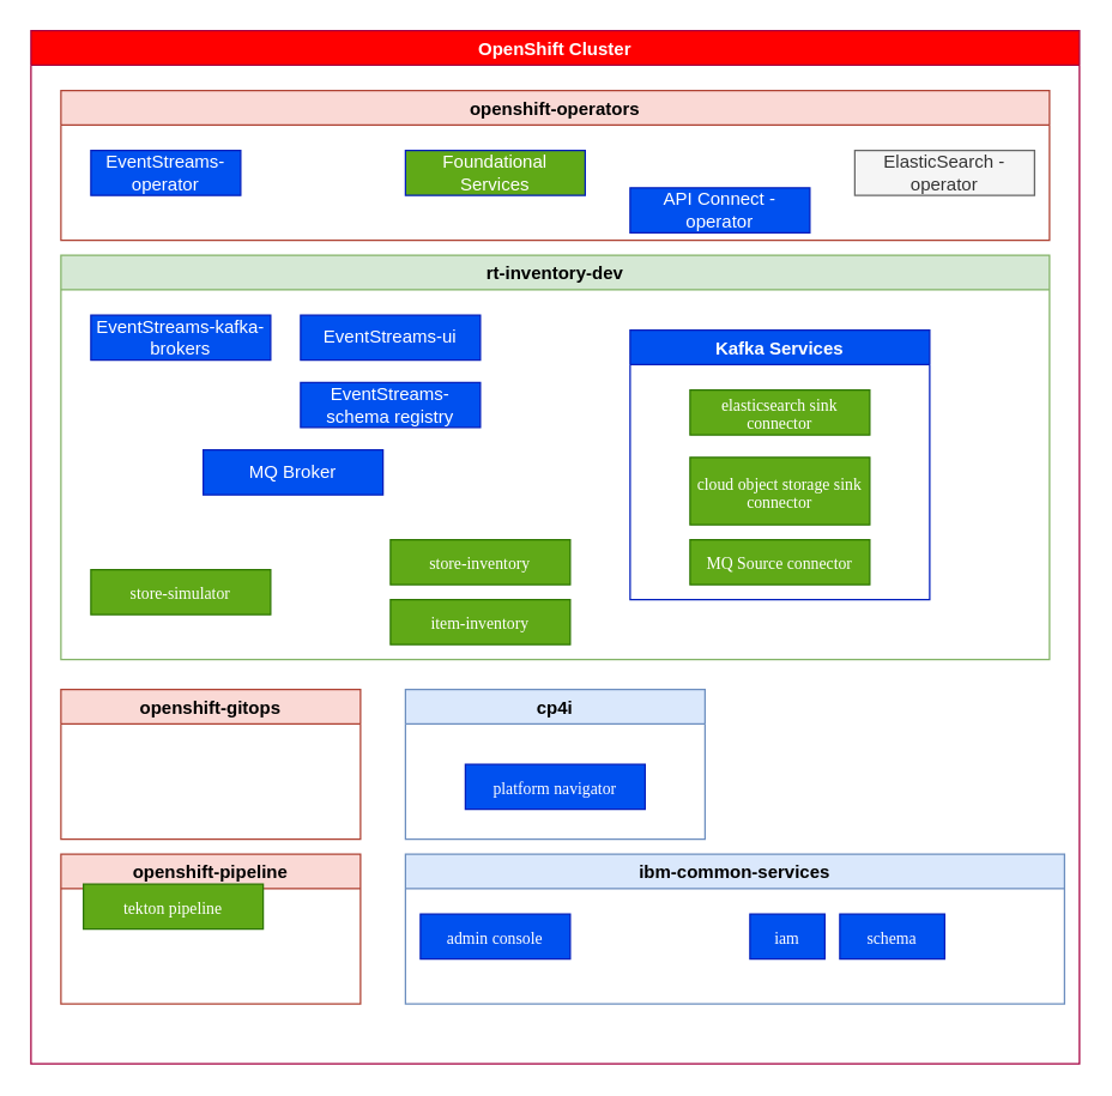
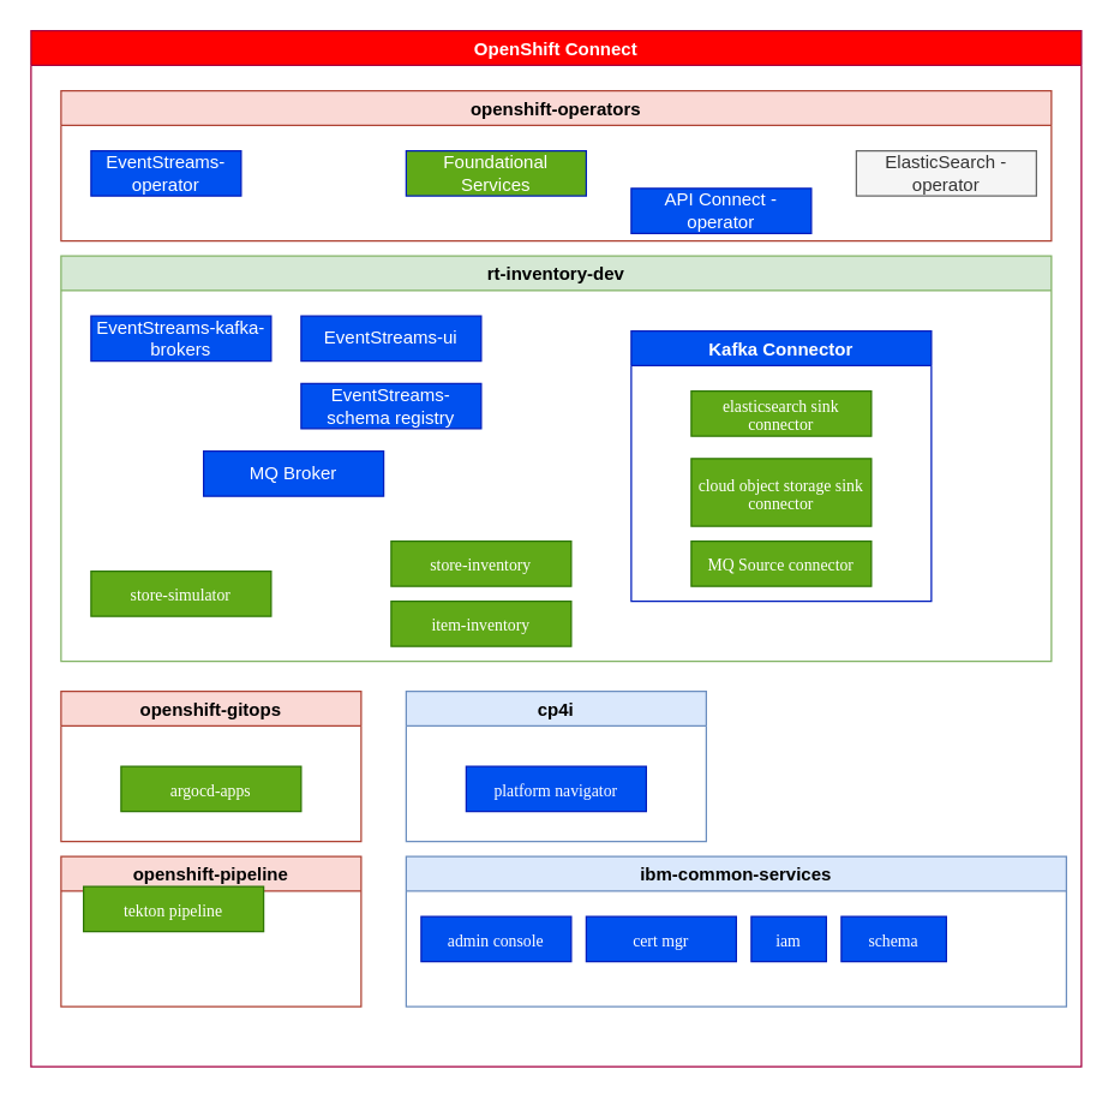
- <mxCell id="2" value="OpenShift Cluster" style="swimlane;fillColor=#FF0000;fontColor=#ffffff;strokeColor=#A50040;" parent="1" vertex="1"><mxGeometry x="20" y="20" width="700" height="690" as="geometry" /></mxCell>
+ <mxCell id="2" value="OpenShift Connect" style="swimlane;fillColor=#FF0000;fontColor=#ffffff;strokeColor=#A50040;" parent="1" vertex="1"><mxGeometry x="20" y="20" width="700" height="690" as="geometry" /></mxCell>
- <mxCell id="15" value="Kafka Services" style="swimlane;fillColor=#0050ef;strokeColor=#001DBC;fontColor=#ffffff;" parent="8" vertex="1"><mxGeometry x="380" y="50" width="200" height="180" as="geometry" /></mxCell>
+ <mxCell id="15" value="Kafka Connector" style="swimlane;fillColor=#0050ef;strokeColor=#001DBC;fontColor=#ffffff;" parent="8" vertex="1"><mxGeometry x="380" y="50" width="200" height="180" as="geometry" /></mxCell>
+ <mxCell id="21" value="&lt;p class=&quot;p1&quot; style=&quot;margin: 0px ; font-stretch: normal ; font-size: 11px ; line-height: normal ; font-family: &amp;#34;menlo&amp;#34;&quot;&gt;&lt;span class=&quot;s1&quot;&gt;argocd-apps&lt;/span&gt;&lt;/p&gt;" style="rounded=0;whiteSpace=wrap;html=1;fillColor=#60a917;fontColor=#FFFFFF;strokeColor=#2D7600;" parent="20" vertex="1"><mxGeometry x="40" y="50" width="120" height="30" as="geometry" /></mxCell>
+ <mxCell id="28" value="&lt;p class=&quot;p1&quot; style=&quot;margin: 0px ; font-stretch: normal ; font-size: 11px ; line-height: normal ; font-family: &amp;#34;menlo&amp;#34;&quot;&gt;&lt;span class=&quot;s1&quot;&gt;cert mgr&lt;/span&gt;&lt;/p&gt;" style="rounded=0;whiteSpace=wrap;html=1;fillColor=#0050ef;fontColor=#ffffff;strokeColor=#001DBC;" vertex="1" parent="26"><mxGeometry x="120" y="40" width="100" height="30" as="geometry" /></mxCell>
